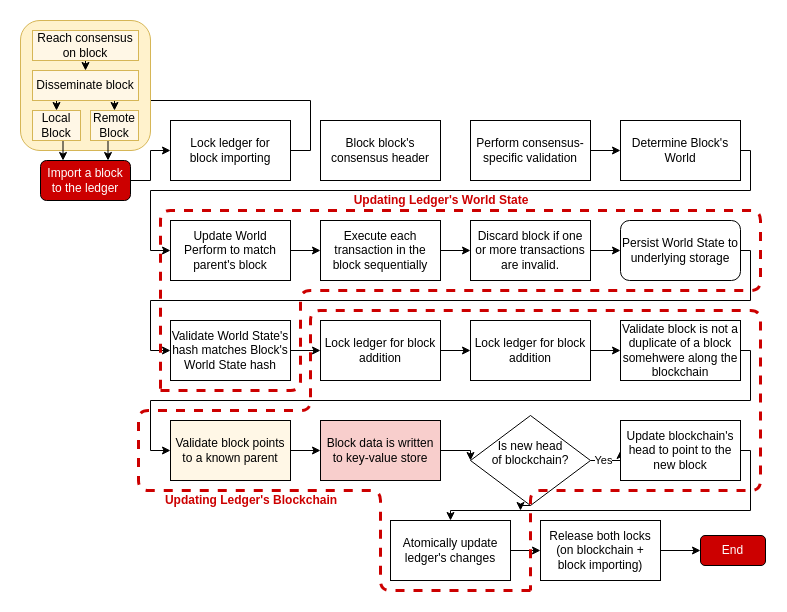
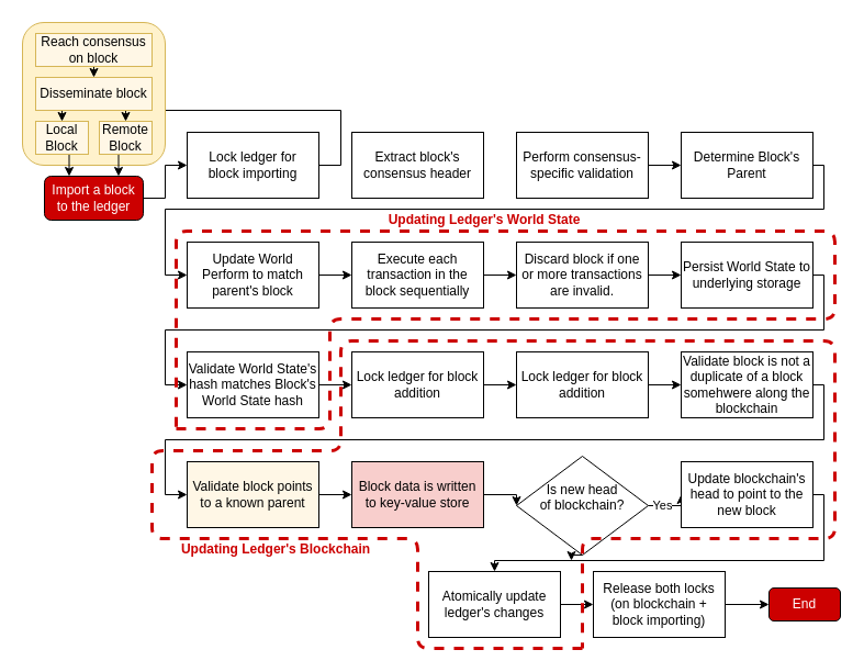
- <mxCell id="16" value="Block block's consensus header" style="rounded=0;whiteSpace=wrap;html=1;" vertex="1" parent="1"><mxGeometry x="320" y="120" width="120" height="60" as="geometry" /></mxCell>
+ <mxCell id="16" value="Extract block's consensus header" style="rounded=0;whiteSpace=wrap;html=1;" vertex="1" parent="1"><mxGeometry x="320" y="120" width="120" height="60" as="geometry" /></mxCell>
- <mxCell id="20" value="Determine Block's World" style="rounded=0;whiteSpace=wrap;html=1;" vertex="1" parent="1"><mxGeometry x="620" y="120" width="120" height="60" as="geometry" /></mxCell>
+ <mxCell id="20" value="Determine Block's Parent" style="rounded=0;whiteSpace=wrap;html=1;" vertex="1" parent="1"><mxGeometry x="620" y="120" width="120" height="60" as="geometry" /></mxCell>
- <mxCell id="28" value="Persist World State to underlying storage" style="whiteSpace=wrap;html=1;rounded=1;" vertex="1" parent="1"><mxGeometry x="620" y="220" width="120" height="60" as="geometry" /></mxCell>
+ <mxCell id="28" value="Persist World State to underlying storage" style="rounded=0;whiteSpace=wrap;html=1;" vertex="1" parent="1"><mxGeometry x="620" y="220" width="120" height="60" as="geometry" /></mxCell>
